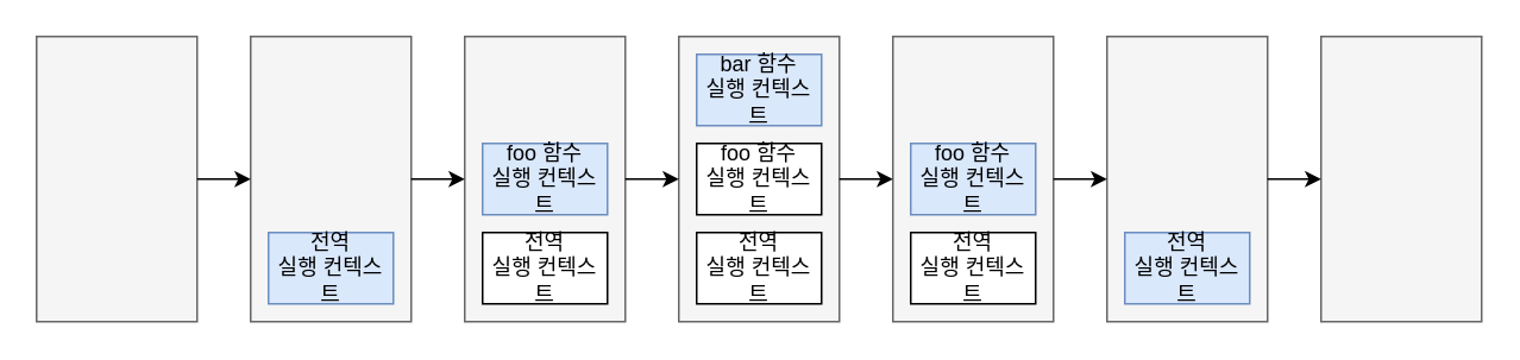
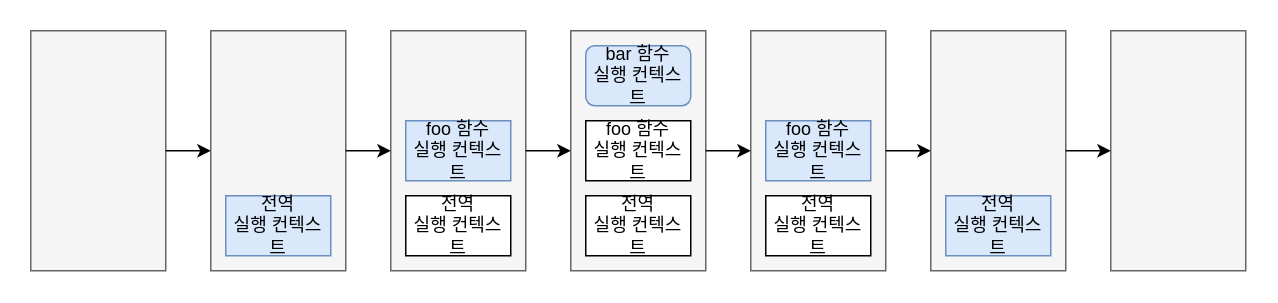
- <mxCell id="12" value="bar 함수&lt;br&gt;실행 컨텍스트" style="rounded=0;whiteSpace=wrap;html=1;fillColor=#dae8fc;strokeColor=#6c8ebf;" vertex="1" parent="1"><mxGeometry x="390" y="30" width="70" height="40" as="geometry" /></mxCell>
+ <mxCell id="12" value="bar 함수&lt;br&gt;실행 컨텍스트" style="whiteSpace=wrap;html=1;fillColor=#dae8fc;strokeColor=#6c8ebf;rounded=1;" vertex="1" parent="1"><mxGeometry x="390" y="30" width="70" height="40" as="geometry" /></mxCell>
